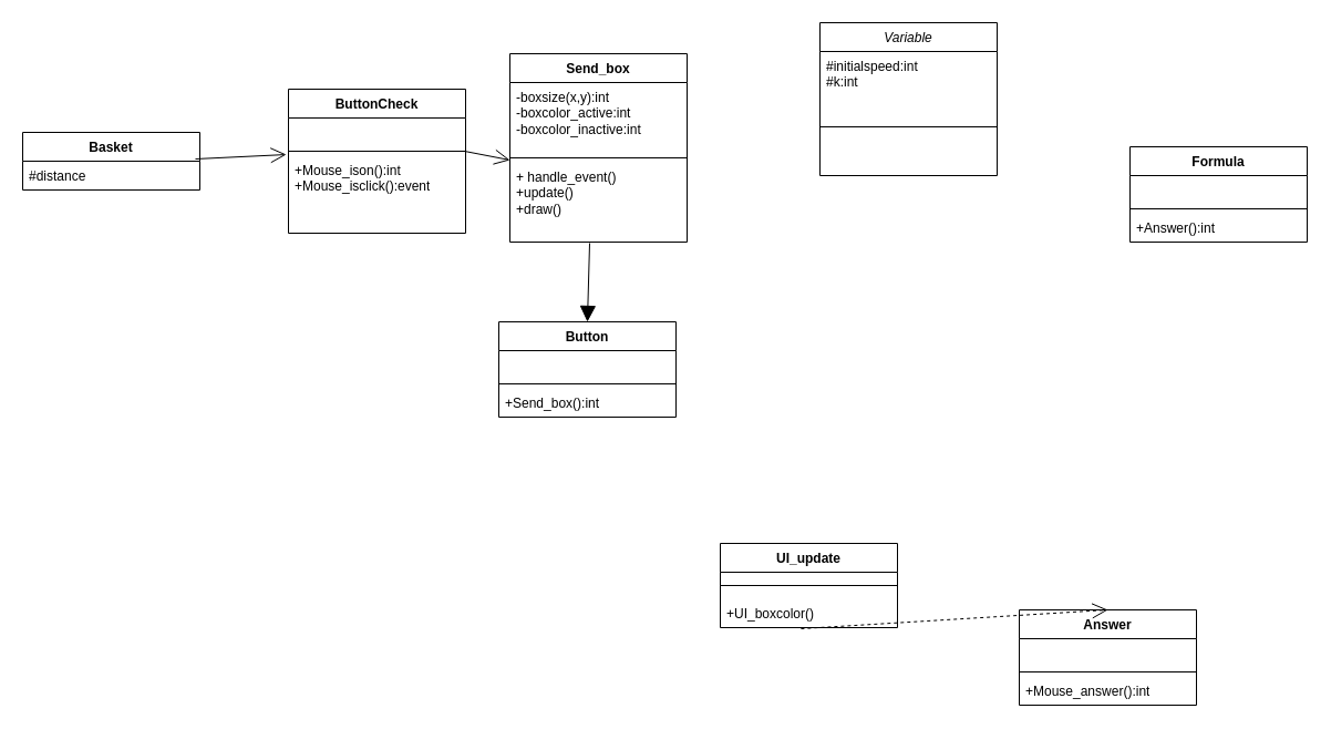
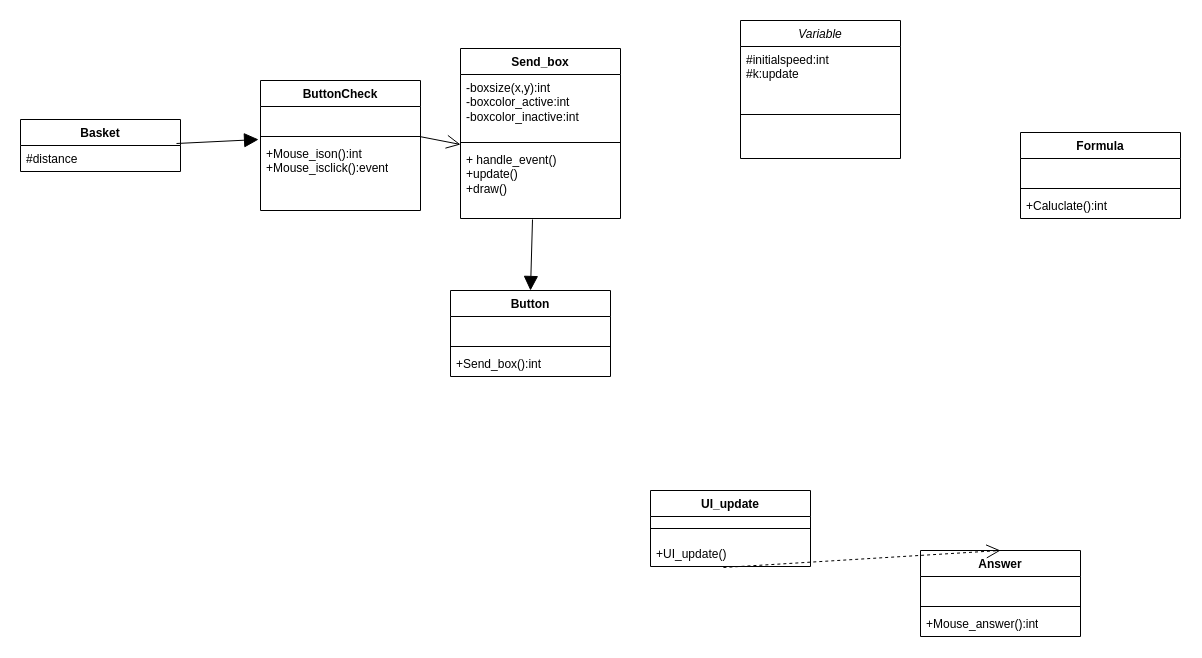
- <mxCell id="3" value="#initialspeed:int&#10;#k:int&#10;" style="text;align=left;verticalAlign=top;spacingLeft=4;spacingRight=4;overflow=hidden;rotatable=0;points=[[0,0.5],[1,0.5]];portConstraint=eastwest;" parent="2" vertex="1"><mxGeometry y="26" width="160" height="64" as="geometry" /></mxCell>
+ <mxCell id="3" value="#initialspeed:int&#10;#k:update&#10;" style="text;align=left;verticalAlign=top;spacingLeft=4;spacingRight=4;overflow=hidden;rotatable=0;points=[[0,0.5],[1,0.5]];portConstraint=eastwest;" parent="2" vertex="1"><mxGeometry y="26" width="160" height="64" as="geometry" /></mxCell>
- <mxCell id="16" value="" style="endArrow=open;endFill=1;endSize=12;html=1;rounded=0;exitX=0.975;exitY=-0.077;exitDx=0;exitDy=0;exitPerimeter=0;entryX=-0.012;entryY=-0.014;entryDx=0;entryDy=0;entryPerimeter=0;" edge="1" parent="1" source="7" target="25"><mxGeometry width="160" relative="1" as="geometry"><mxPoint x="500" y="400" as="sourcePoint" /><mxPoint x="660" y="400" as="targetPoint" /></mxGeometry></mxCell>
+ <mxCell id="16" value="" style="endArrow=block;endFill=1;endSize=12;html=1;rounded=0;exitX=0.975;exitY=-0.077;exitDx=0;exitDy=0;exitPerimeter=0;entryX=-0.012;entryY=-0.014;entryDx=0;entryDy=0;entryPerimeter=0;" edge="1" parent="1" source="7" target="25"><mxGeometry width="160" relative="1" as="geometry"><mxPoint x="500" y="400" as="sourcePoint" /><mxPoint x="660" y="400" as="targetPoint" /></mxGeometry></mxCell>
- <mxCell id="29" value="+Answer():int" style="text;strokeColor=none;fillColor=none;align=left;verticalAlign=top;spacingLeft=4;spacingRight=4;overflow=hidden;rotatable=0;points=[[0,0.5],[1,0.5]];portConstraint=eastwest;whiteSpace=wrap;html=1;" vertex="1" parent="26"><mxGeometry y="60" width="160" height="26" as="geometry" /></mxCell>
+ <mxCell id="29" value="+Caluclate():int" style="text;strokeColor=none;fillColor=none;align=left;verticalAlign=top;spacingLeft=4;spacingRight=4;overflow=hidden;rotatable=0;points=[[0,0.5],[1,0.5]];portConstraint=eastwest;whiteSpace=wrap;html=1;" vertex="1" parent="26"><mxGeometry y="60" width="160" height="26" as="geometry" /></mxCell>
- <mxCell id="10" value="+UI_boxcolor()" style="text;strokeColor=none;fillColor=none;align=left;verticalAlign=top;spacingLeft=4;spacingRight=4;overflow=hidden;rotatable=0;points=[[0,0.5],[1,0.5]];portConstraint=eastwest;whiteSpace=wrap;html=1;" vertex="1" parent="8"><mxGeometry y="50" width="160" height="26" as="geometry" /></mxCell>
+ <mxCell id="10" value="+UI_update()" style="text;strokeColor=none;fillColor=none;align=left;verticalAlign=top;spacingLeft=4;spacingRight=4;overflow=hidden;rotatable=0;points=[[0,0.5],[1,0.5]];portConstraint=eastwest;whiteSpace=wrap;html=1;" vertex="1" parent="8"><mxGeometry y="50" width="160" height="26" as="geometry" /></mxCell>
